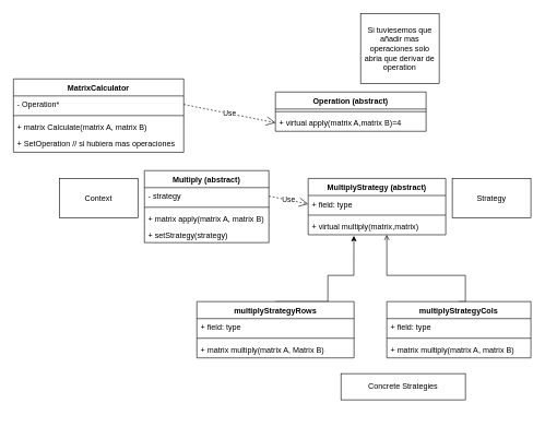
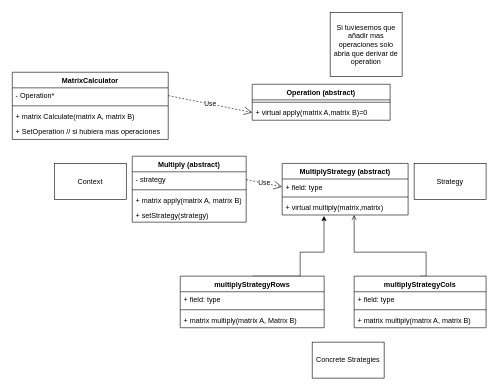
- <mxCell id="9" value="+ virtual apply(matrix A,matrix B)=4" style="text;strokeColor=none;fillColor=none;align=left;verticalAlign=top;spacingLeft=4;spacingRight=4;overflow=hidden;rotatable=0;points=[[0,0.5],[1,0.5]];portConstraint=eastwest;" parent="7" vertex="1"><mxGeometry y="34" width="230" height="26" as="geometry" /></mxCell>
+ <mxCell id="9" value="+ virtual apply(matrix A,matrix B)=0" style="text;strokeColor=none;fillColor=none;align=left;verticalAlign=top;spacingLeft=4;spacingRight=4;overflow=hidden;rotatable=0;points=[[0,0.5],[1,0.5]];portConstraint=eastwest;" parent="7" vertex="1"><mxGeometry y="34" width="230" height="26" as="geometry" /></mxCell>
- <mxCell id="29" value="Concrete Strategies" style="rounded=0;whiteSpace=wrap;html=1;" parent="1" vertex="1"><mxGeometry x="520" y="570" width="190" height="40" as="geometry" /></mxCell>
+ <mxCell id="29" value="Concrete Strategies" style="rounded=0;whiteSpace=wrap;html=1;" parent="1" vertex="1"><mxGeometry x="520" y="570" width="120" height="60" as="geometry" /></mxCell>
